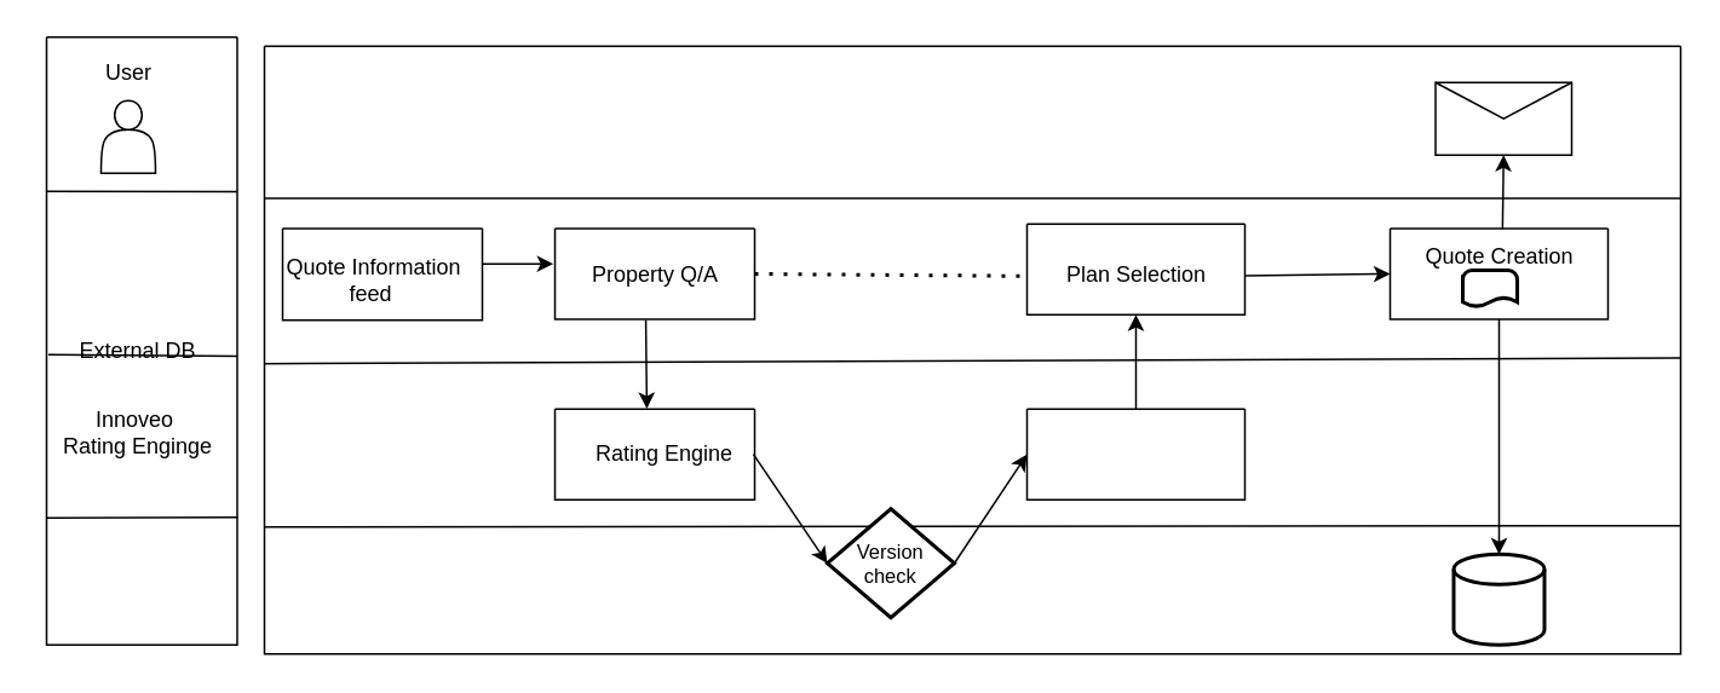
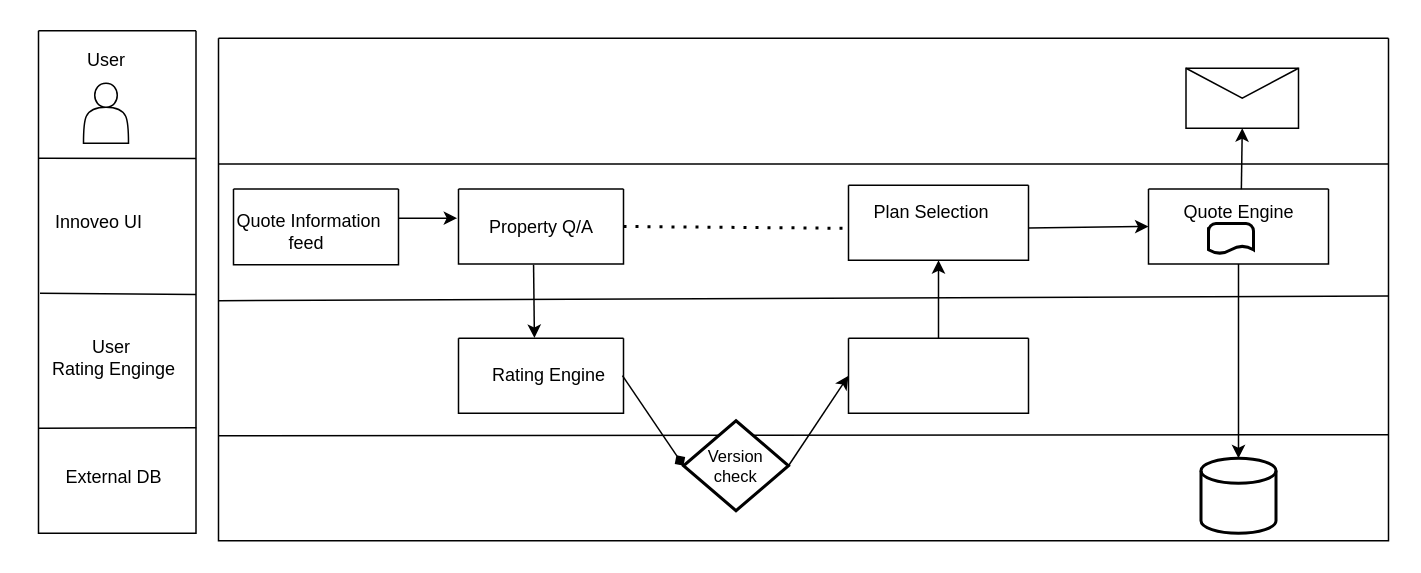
- <mxCell id="13" value="Quote Creation" style="text;html=1;align=center;verticalAlign=middle;resizable=0;points=[];autosize=1;strokeColor=none;fillColor=none;" vertex="1" parent="12"><mxGeometry x="10" width="100" height="30" as="geometry" /></mxCell>
+ <mxCell id="13" value="Quote Engine" style="text;html=1;align=center;verticalAlign=middle;resizable=0;points=[];autosize=1;strokeColor=none;fillColor=none;" vertex="1" parent="12"><mxGeometry x="10" width="100" height="30" as="geometry" /></mxCell>
+ <mxCell id="37" value="Innoveo UI" style="text;html=1;align=center;verticalAlign=middle;resizable=0;points=[];autosize=1;strokeColor=none;fillColor=none;" vertex="1" parent="1"><mxGeometry x="25" y="133" width="80" height="30" as="geometry" /></mxCell>
- <mxCell id="19" value="Plan Selection" style="text;html=1;align=center;verticalAlign=middle;resizable=0;points=[];autosize=1;strokeColor=none;fillColor=none;" vertex="1" parent="18"><mxGeometry x="10" y="13" width="100" height="30" as="geometry" /></mxCell>
+ <mxCell id="19" value="Plan Selection" style="text;html=1;align=center;verticalAlign=middle;resizable=0;points=[];autosize=1;strokeColor=none;fillColor=none;" vertex="1" parent="18"><mxGeometry x="5" y="3" width="100" height="30" as="geometry" /></mxCell>
- <mxCell id="34" value="External DB" style="text;html=1;align=center;verticalAlign=middle;resizable=0;points=[];autosize=1;strokeColor=none;fillColor=none;" vertex="1" parent="29"><mxGeometry x="5" y="158" width="90" height="30" as="geometry" /></mxCell>
+ <mxCell id="34" value="External DB" style="text;html=1;align=center;verticalAlign=middle;resizable=0;points=[];autosize=1;strokeColor=none;fillColor=none;" vertex="1" parent="29"><mxGeometry x="5" y="283" width="90" height="30" as="geometry" /></mxCell>
- <mxCell id="33" value="Innoveo&amp;nbsp;&lt;div&gt;Rating Enginge&lt;/div&gt;" style="text;html=1;align=center;verticalAlign=middle;resizable=0;points=[];autosize=1;strokeColor=none;fillColor=none;" vertex="1" parent="29"><mxGeometry x="-5" y="198" width="110" height="40" as="geometry" /></mxCell>
+ <mxCell id="33" value="User&amp;nbsp;&lt;div&gt;Rating Enginge&lt;/div&gt;" style="text;html=1;align=center;verticalAlign=middle;resizable=0;points=[];autosize=1;strokeColor=none;fillColor=none;" vertex="1" parent="29"><mxGeometry x="-5" y="198" width="110" height="40" as="geometry" /></mxCell>
- <mxCell id="23" value="" style="endArrow=classic;html=1;rounded=0;entryX=0;entryY=0.5;entryDx=0;entryDy=0;entryPerimeter=0;exitX=0.993;exitY=0.496;exitDx=0;exitDy=0;exitPerimeter=0;" edge="1" parent="2" source="10" target="22"><mxGeometry width="50" height="50" relative="1" as="geometry"><mxPoint x="250" y="200" as="sourcePoint" /><mxPoint x="300" y="150" as="targetPoint" /></mxGeometry></mxCell>
+ <mxCell id="23" value="" style="endArrow=diamond;html=1;rounded=0;entryX=0;entryY=0.5;entryDx=0;entryDy=0;entryPerimeter=0;exitX=0.993;exitY=0.496;exitDx=0;exitDy=0;exitPerimeter=0;" edge="1" parent="2" source="10" target="22"><mxGeometry width="50" height="50" relative="1" as="geometry"><mxPoint x="250" y="200" as="sourcePoint" /><mxPoint x="300" y="150" as="targetPoint" /></mxGeometry></mxCell>
